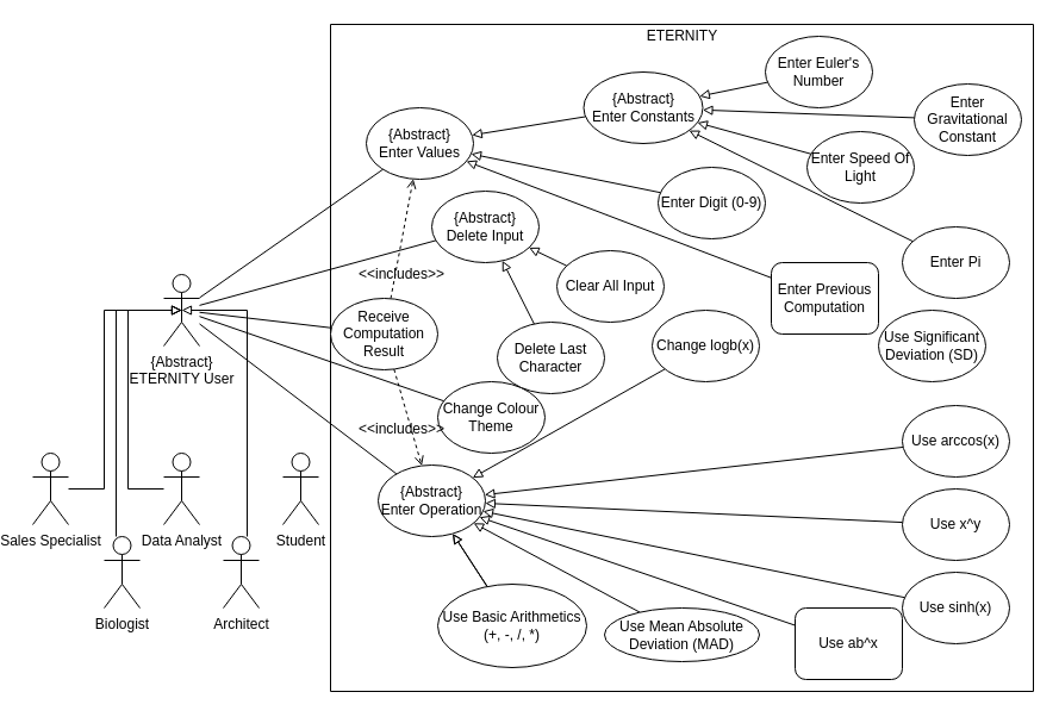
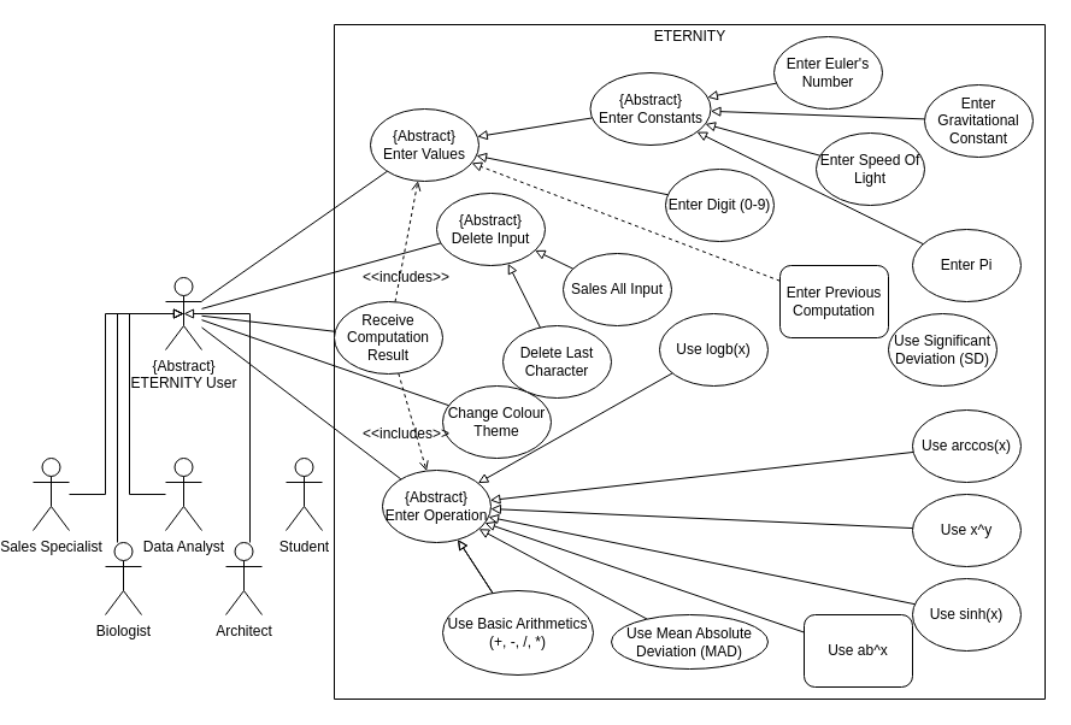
- <mxCell id="8" style="edgeStyle=none;rounded=0;orthogonalLoop=1;jettySize=auto;html=1;endArrow=block;endFill=0;" edge="1" parent="2" source="9" target="11"><mxGeometry relative="1" as="geometry" /></mxCell>
+ <mxCell id="8" style="edgeStyle=none;rounded=0;orthogonalLoop=1;jettySize=auto;html=1;endArrow=block;endFill=0;dashed=1;" edge="1" parent="2" source="9" target="11"><mxGeometry relative="1" as="geometry" /></mxCell>
- <mxCell id="38" value="Clear All Input" style="ellipse;whiteSpace=wrap;html=1;" vertex="1" parent="2"><mxGeometry x="190" y="190" width="90" height="60" as="geometry" /></mxCell>
+ <mxCell id="38" value="Sales All Input" style="ellipse;whiteSpace=wrap;html=1;" vertex="1" parent="2"><mxGeometry x="190" y="190" width="90" height="60" as="geometry" /></mxCell>
- <mxCell id="23" value="Change logb(x)" style="ellipse;whiteSpace=wrap;html=1;" vertex="1" parent="2"><mxGeometry x="270" y="240" width="90" height="60" as="geometry" /></mxCell>
+ <mxCell id="23" value="Use logb(x)" style="ellipse;whiteSpace=wrap;html=1;" vertex="1" parent="2"><mxGeometry x="270" y="240" width="90" height="60" as="geometry" /></mxCell>
